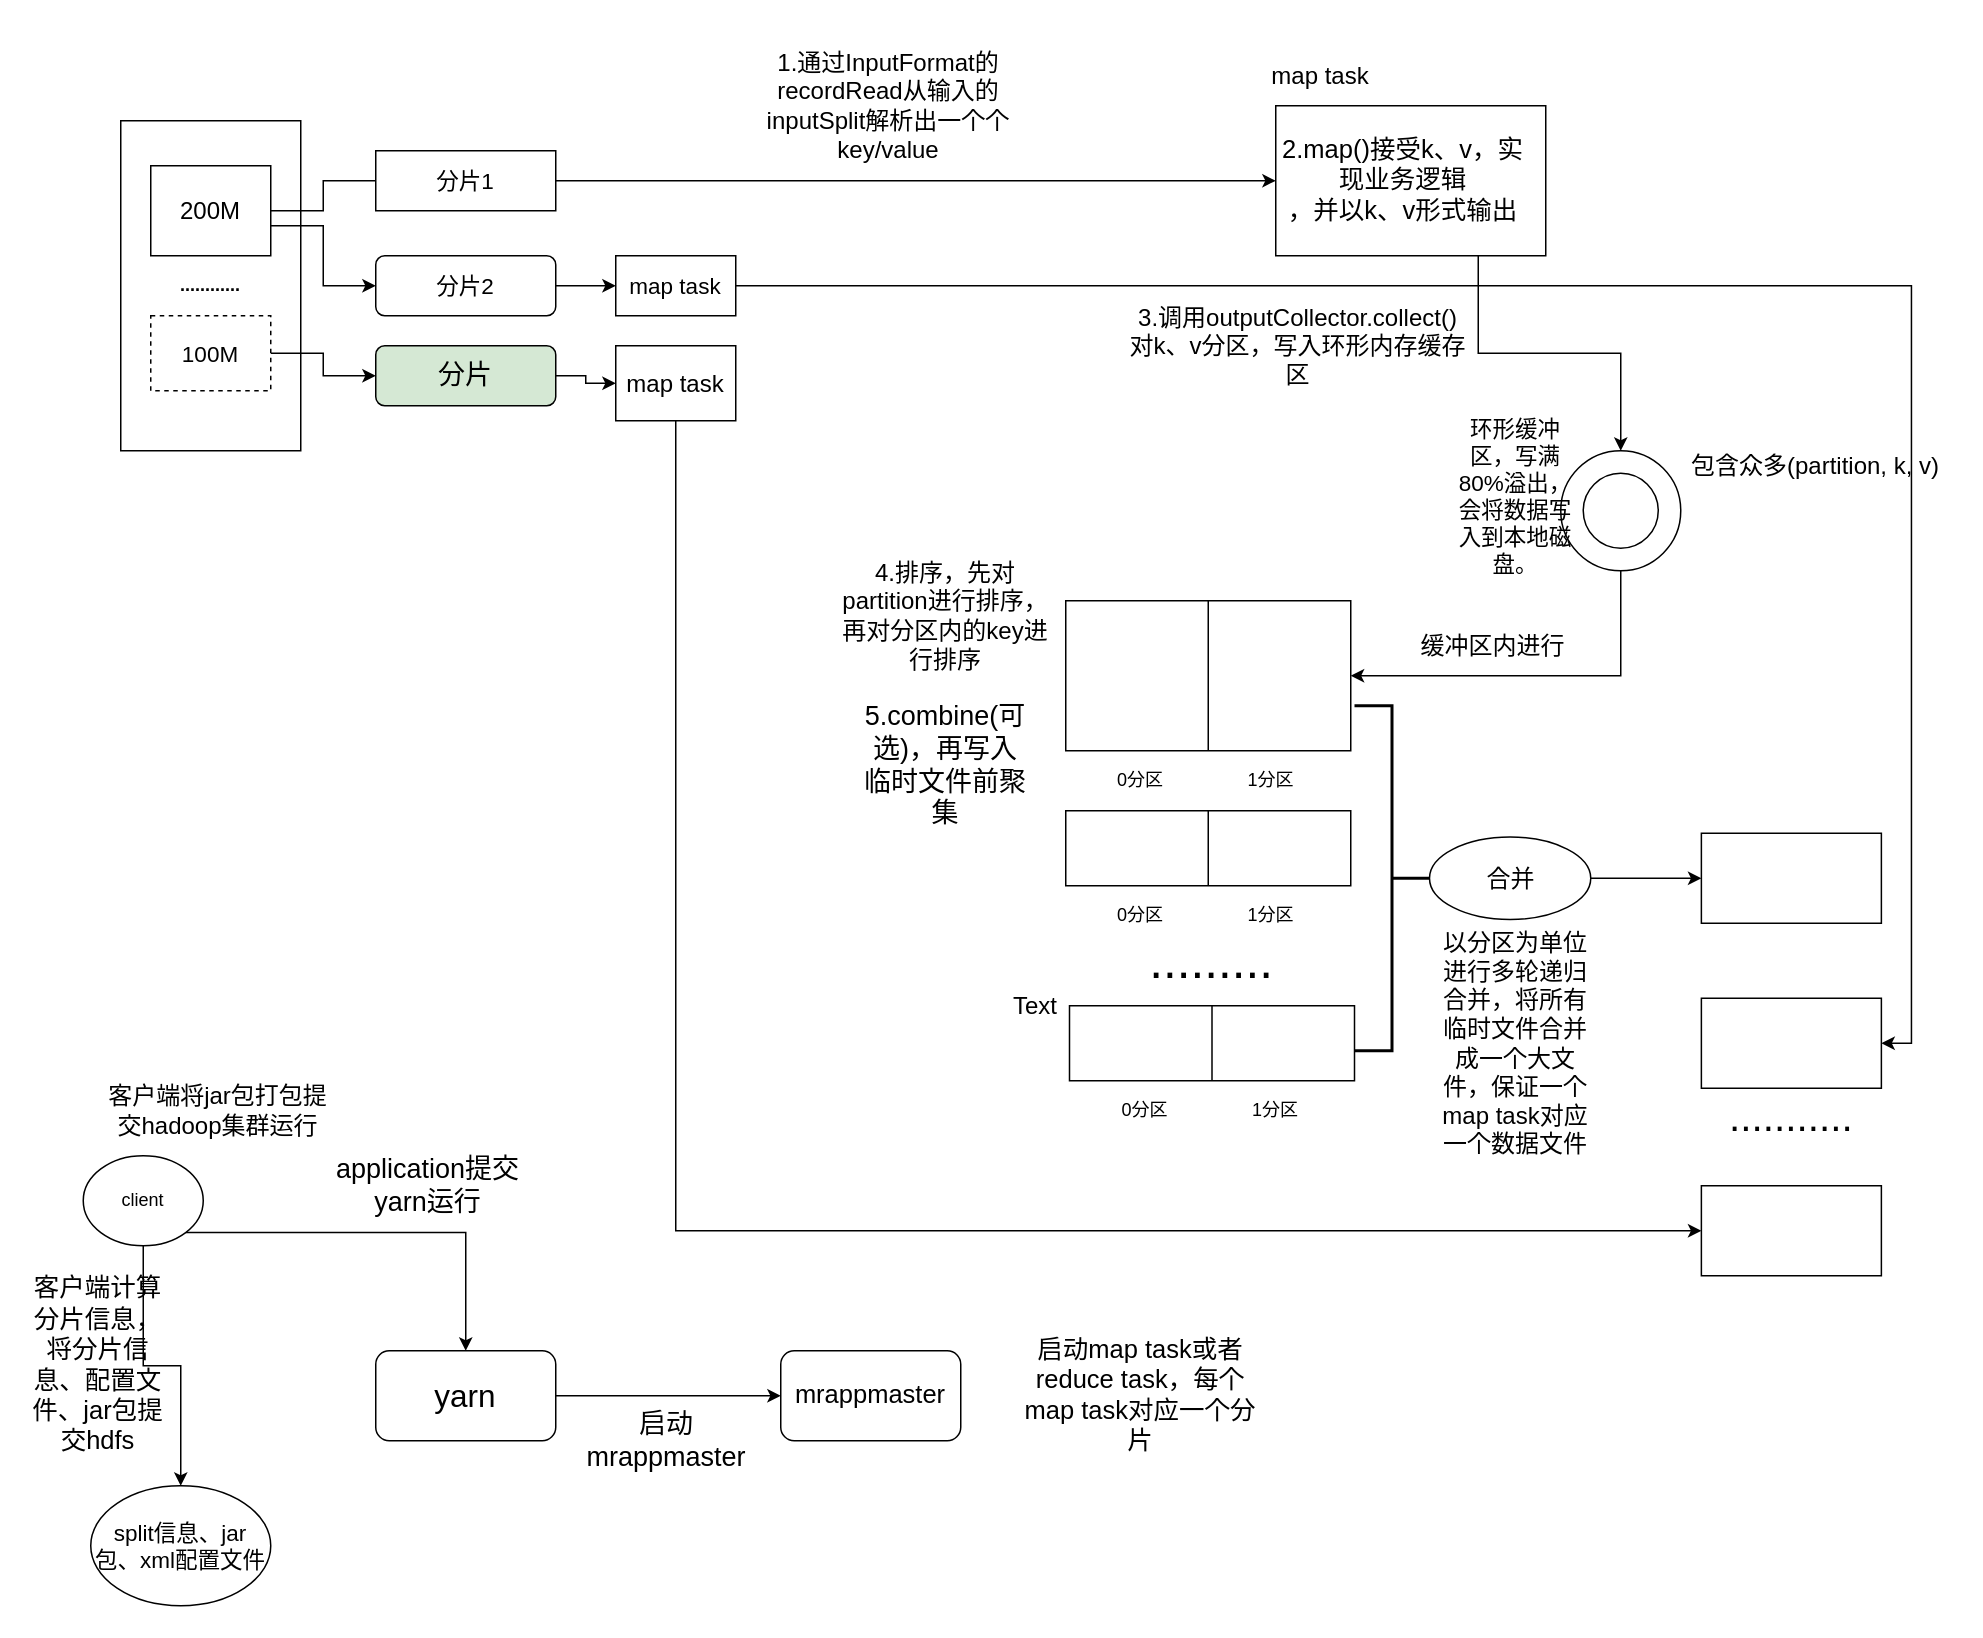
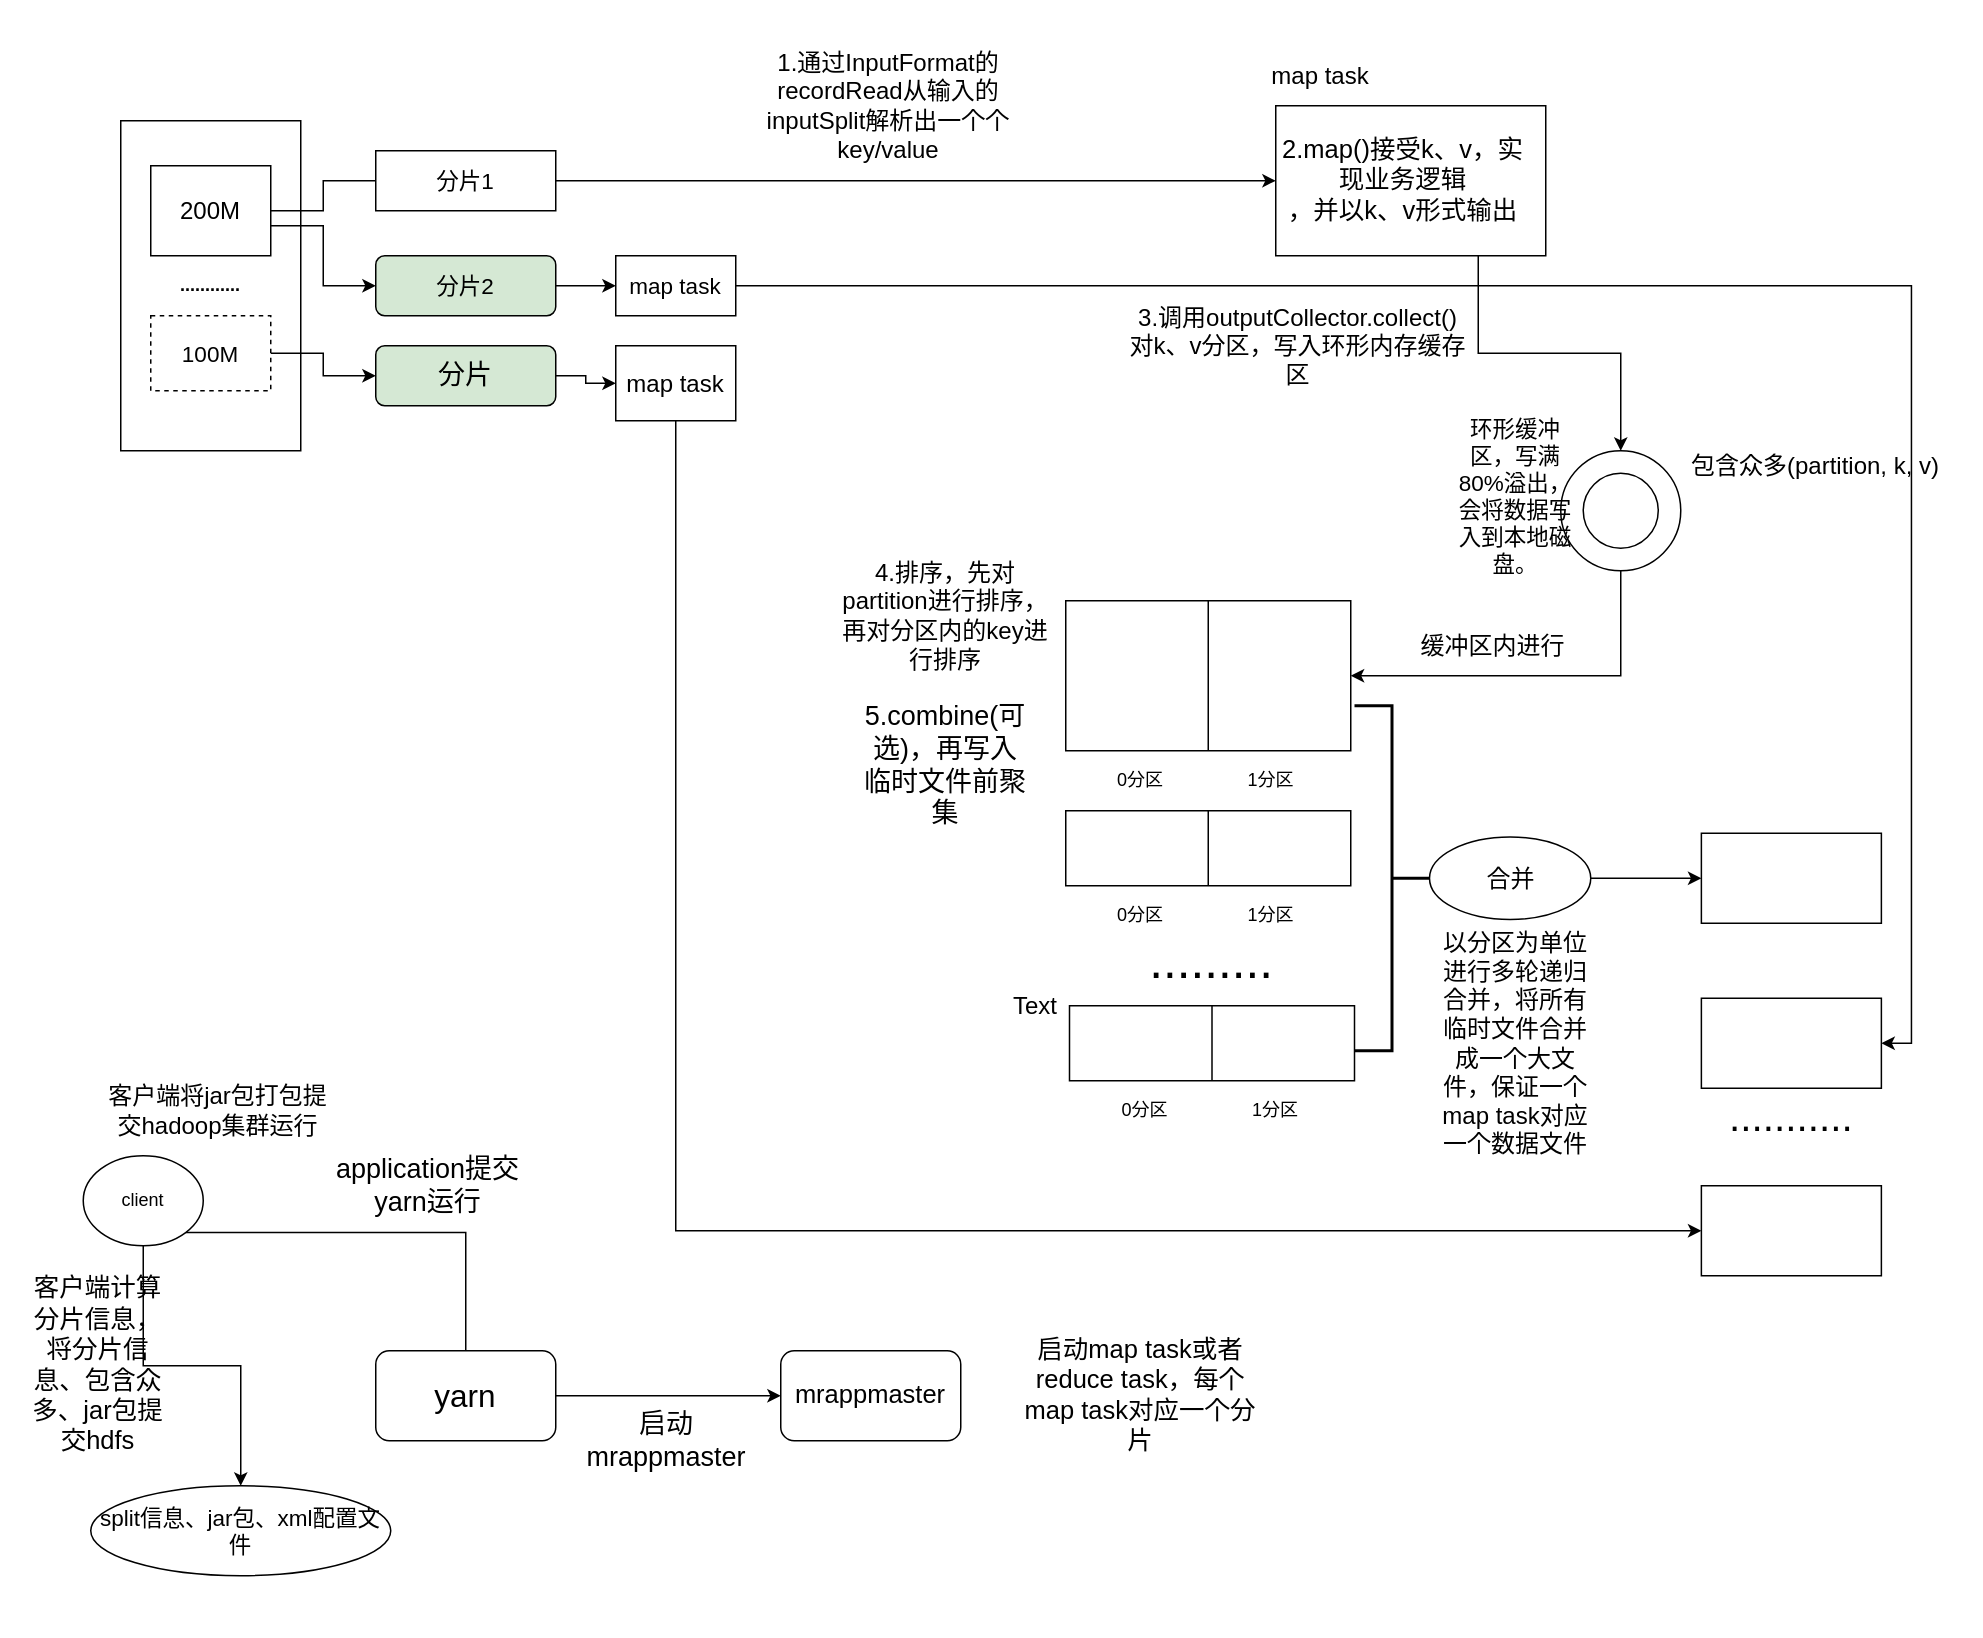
- <mxCell id="11" value="分片2" style="rounded=1;whiteSpace=wrap;html=1;fontSize=15;" vertex="1" parent="1"><mxGeometry x="250" y="170" width="120" height="40" as="geometry" /></mxCell>
+ <mxCell id="11" value="分片2" style="rounded=1;whiteSpace=wrap;html=1;fontSize=15;fillColor=#d5e8d4;" vertex="1" parent="1"><mxGeometry x="250" y="170" width="120" height="40" as="geometry" /></mxCell>
- <mxCell id="35" style="edgeStyle=orthogonalEdgeStyle;rounded=0;orthogonalLoop=1;jettySize=auto;html=1;exitX=1;exitY=1;exitDx=0;exitDy=0;entryX=0.5;entryY=0;entryDx=0;entryDy=0;" edge="1" parent="1" source="36" target="39"><mxGeometry relative="1" as="geometry" /></mxCell>
+ <mxCell id="35" style="edgeStyle=orthogonalEdgeStyle;rounded=0;orthogonalLoop=1;jettySize=auto;html=1;exitX=1;exitY=1;exitDx=0;exitDy=0;entryX=0.5;entryY=0;entryDx=0;entryDy=0;endArrow=none;" edge="1" parent="1" source="36" target="39"><mxGeometry relative="1" as="geometry" /></mxCell>
- <mxCell id="42" value="客户端计算分片信息，将分片信息、配置文件、jar包提交hdfs" style="text;html=1;strokeColor=none;fillColor=none;align=center;verticalAlign=middle;whiteSpace=wrap;rounded=0;fontSize=17;" vertex="1" parent="1"><mxGeometry x="20" y="900" width="90" height="20" as="geometry" /></mxCell>
+ <mxCell id="42" value="客户端计算分片信息，将分片信息、包含众多、jar包提交hdfs" style="text;html=1;strokeColor=none;fillColor=none;align=center;verticalAlign=middle;whiteSpace=wrap;rounded=0;fontSize=17;" vertex="1" parent="1"><mxGeometry x="20" y="900" width="90" height="20" as="geometry" /></mxCell>
- <mxCell id="41" value="split信息、jar包、xml配置文件" style="ellipse;whiteSpace=wrap;html=1;fontSize=15;" vertex="1" parent="1"><mxGeometry x="60" y="990" width="120" height="80" as="geometry" /></mxCell>
+ <mxCell id="41" value="split信息、jar包、xml配置文件" style="ellipse;whiteSpace=wrap;html=1;fontSize=15;" vertex="1" parent="1"><mxGeometry x="60" y="990" width="200" height="60" as="geometry" /></mxCell>
